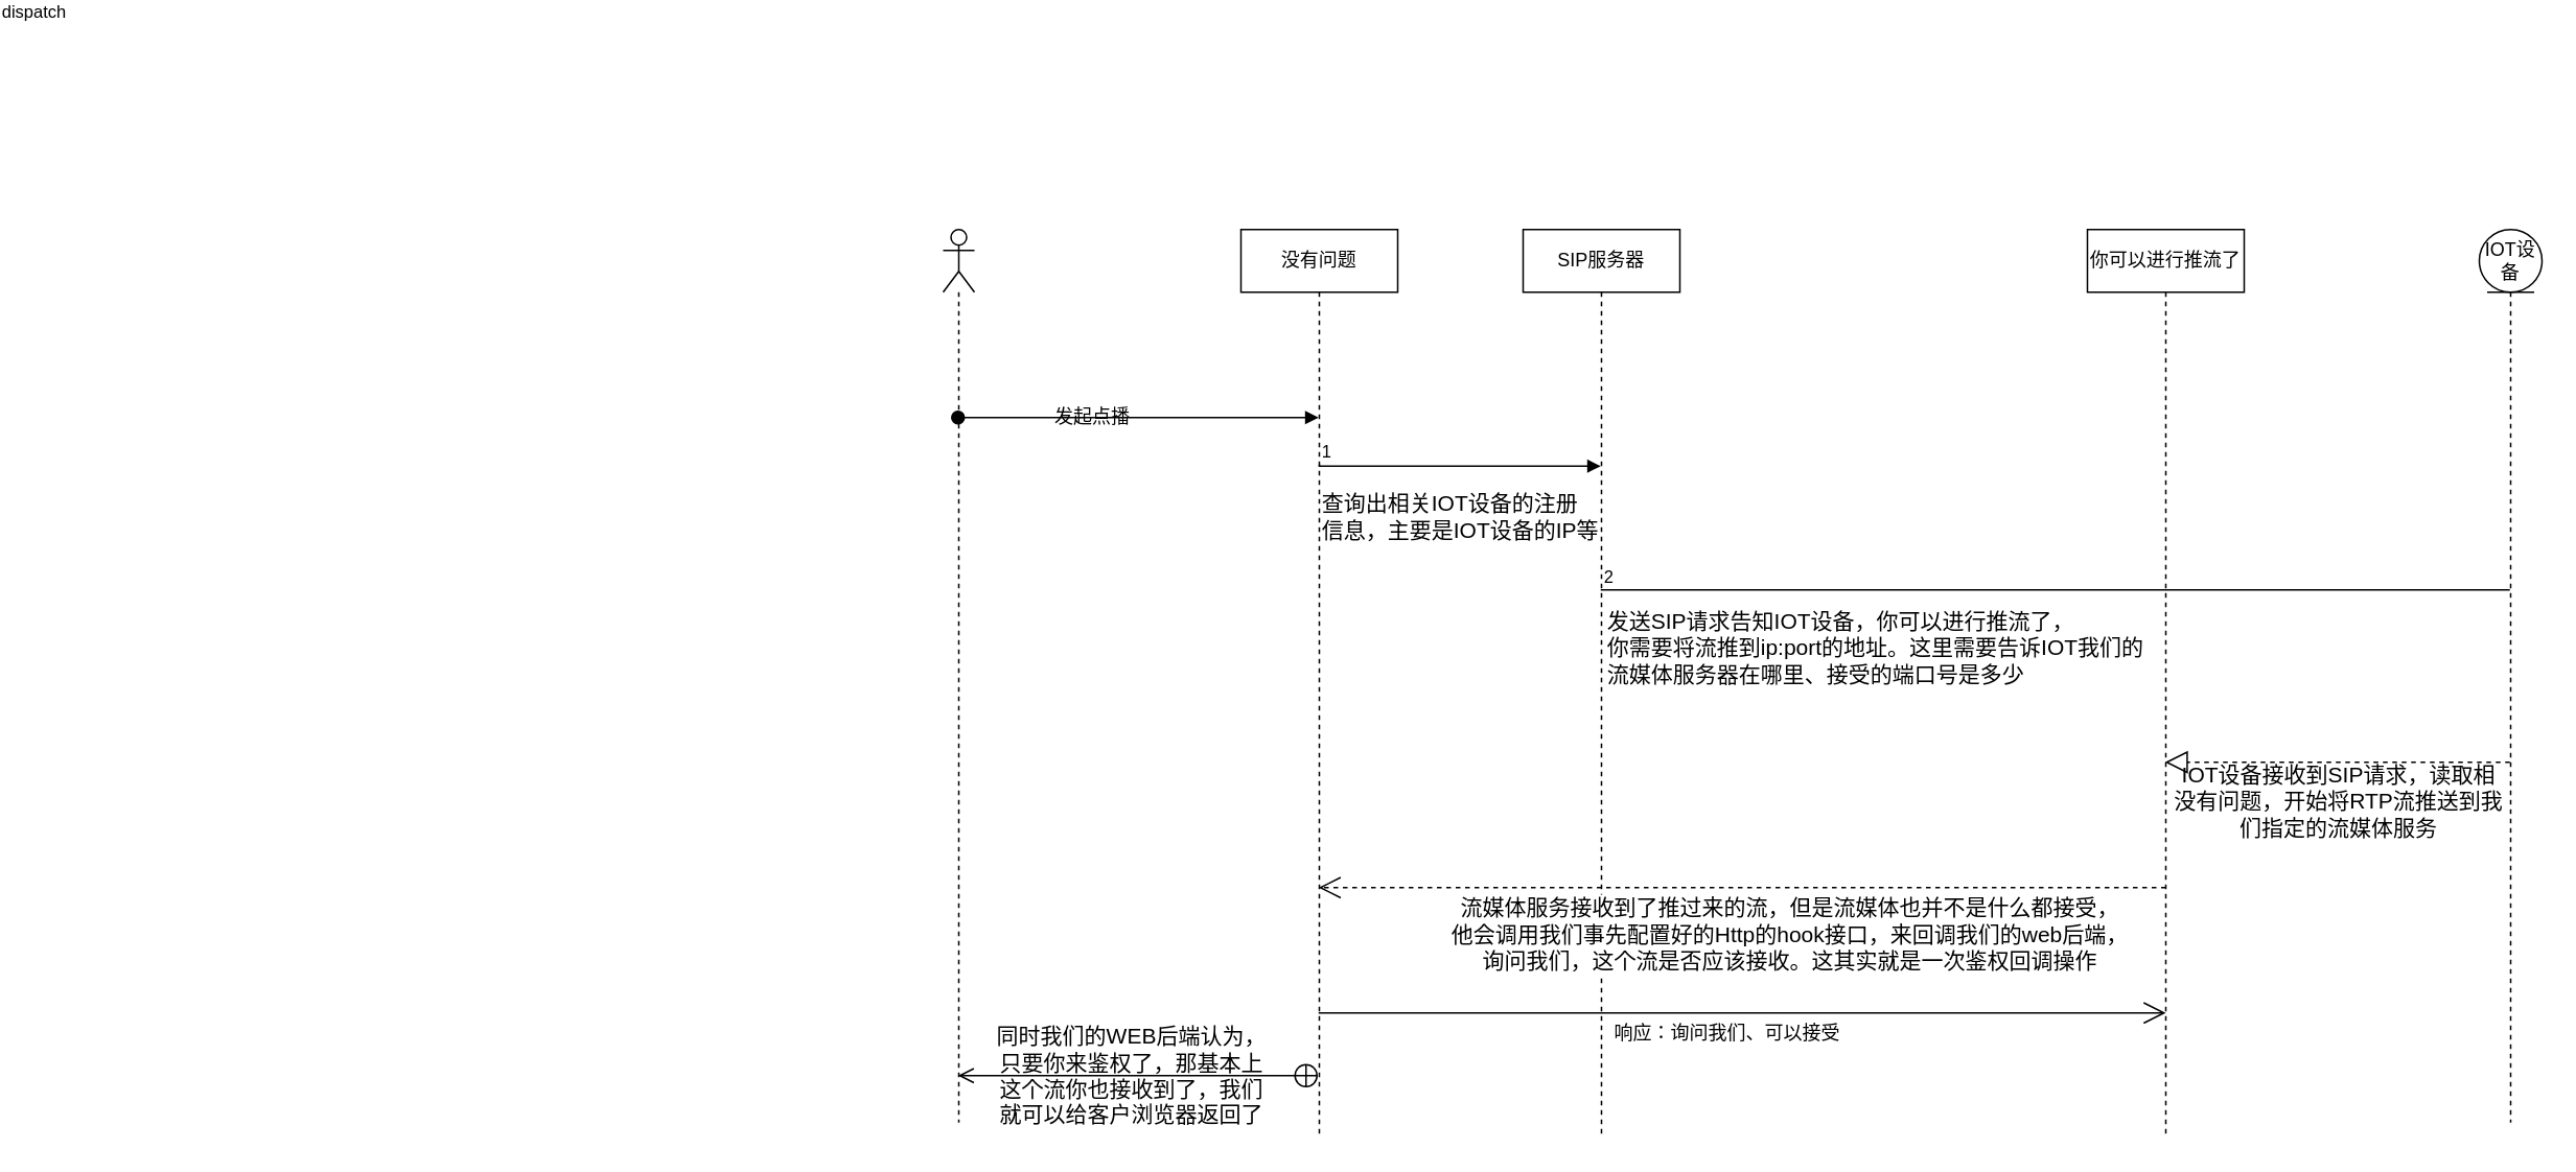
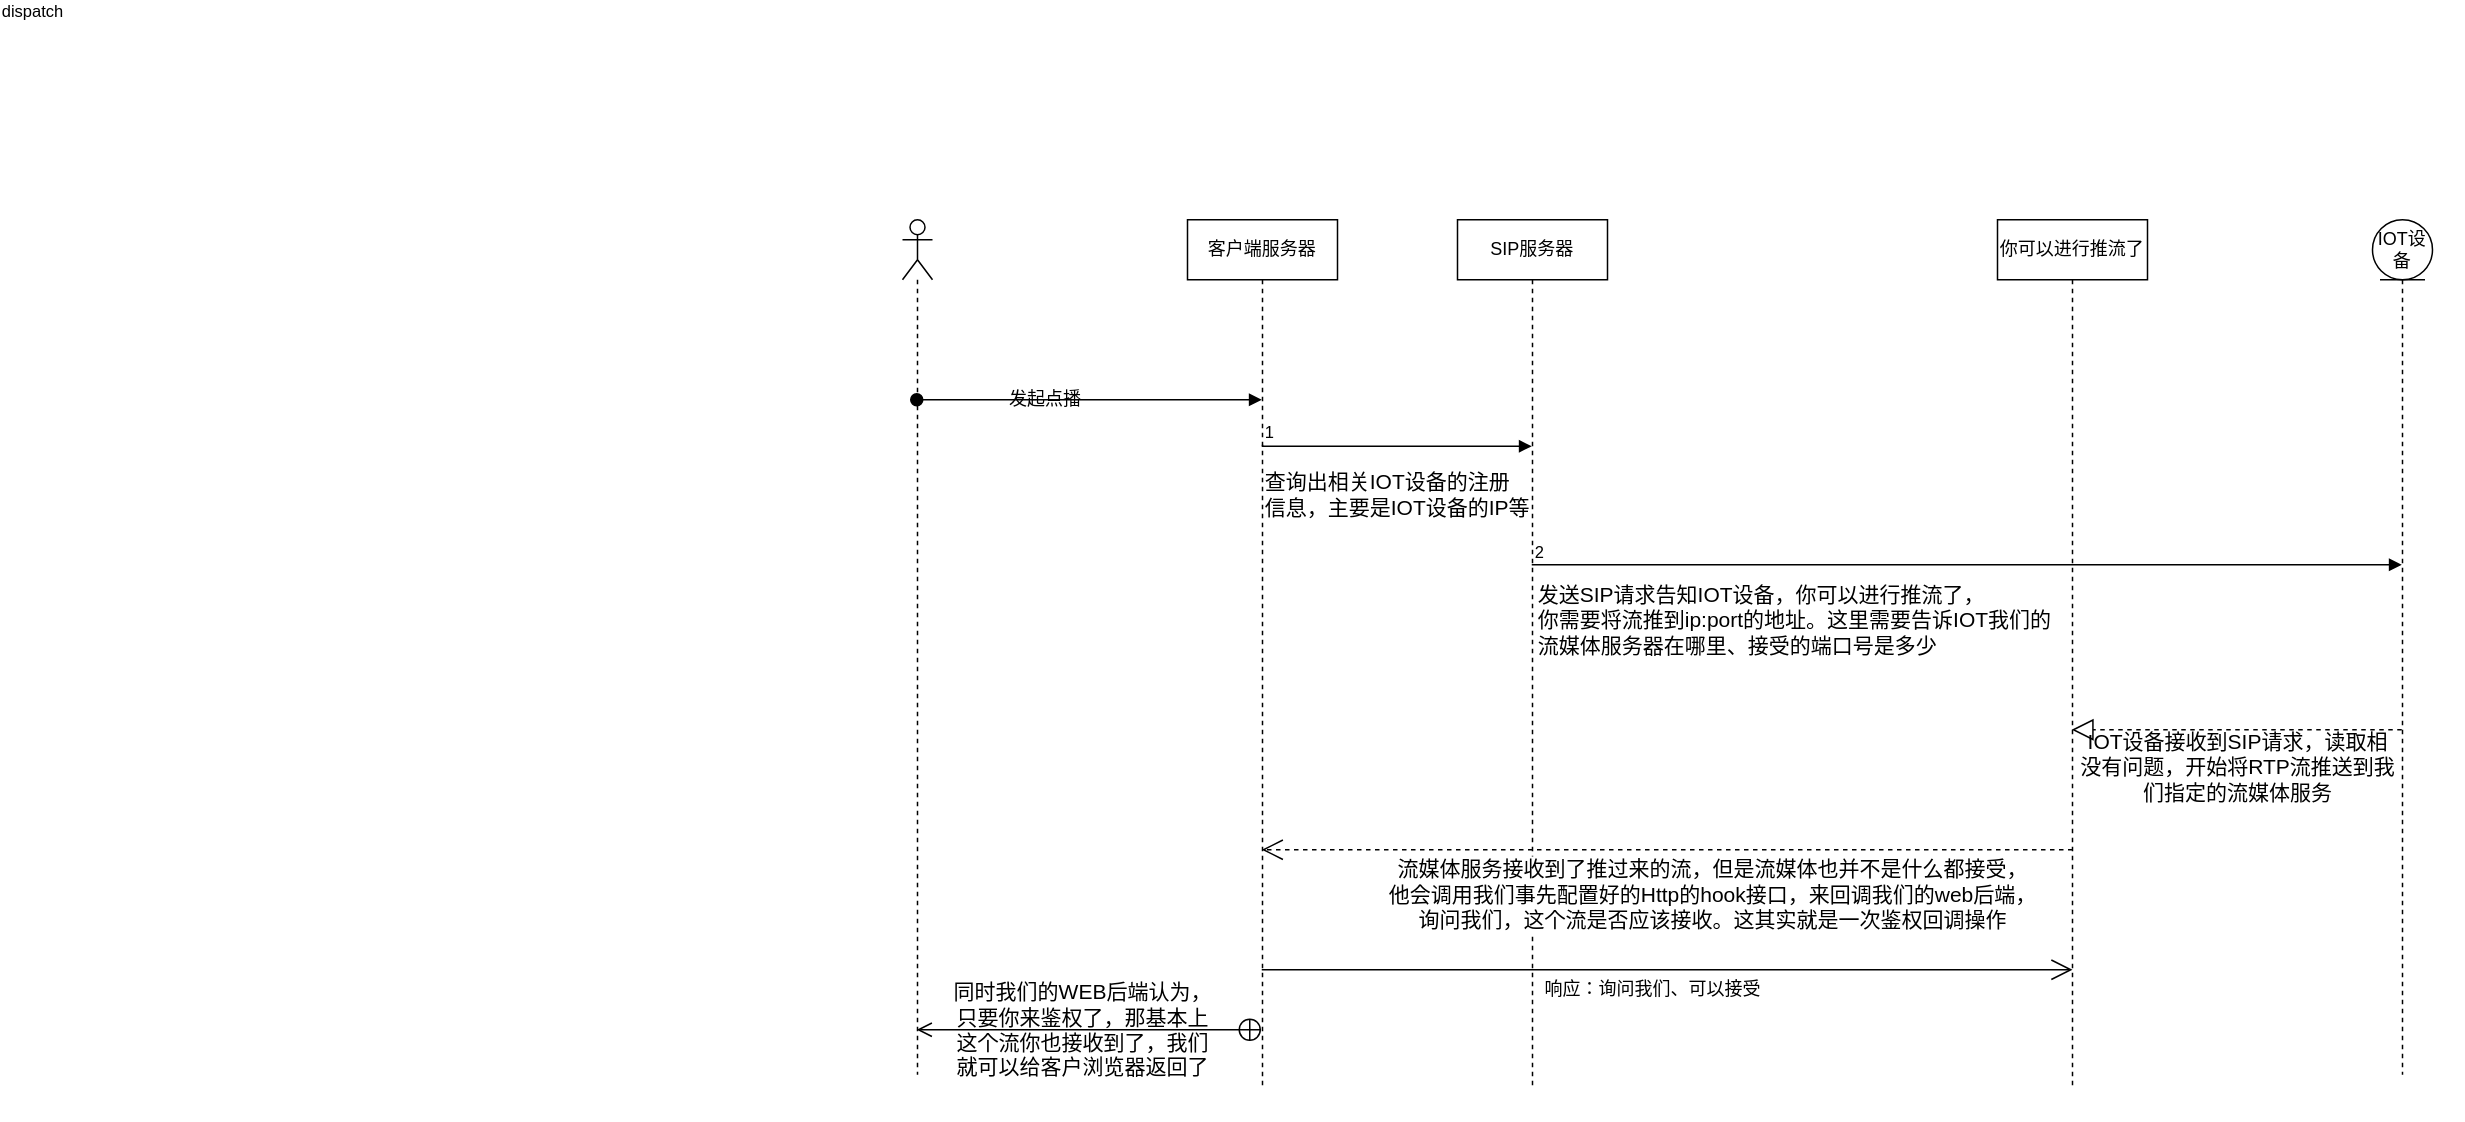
- <mxCell id="2" value="没有问题" style="shape=umlLifeline;perimeter=lifelinePerimeter;whiteSpace=wrap;html=1;container=1;dropTarget=0;collapsible=0;recursiveResize=0;outlineConnect=0;portConstraint=eastwest;newEdgeStyle={&quot;curved&quot;:0,&quot;rounded&quot;:0};" vertex="1" parent="1"><mxGeometry x="210" y="20" width="100" height="580" as="geometry" /></mxCell>
+ <mxCell id="2" value="客户端服务器" style="shape=umlLifeline;perimeter=lifelinePerimeter;whiteSpace=wrap;html=1;container=1;dropTarget=0;collapsible=0;recursiveResize=0;outlineConnect=0;portConstraint=eastwest;newEdgeStyle={&quot;curved&quot;:0,&quot;rounded&quot;:0};" vertex="1" parent="1"><mxGeometry x="210" y="20" width="100" height="580" as="geometry" /></mxCell>
- <mxCell id="11" value="&lt;font style=&quot;font-size: 14px;&quot;&gt;发送SIP请求告知IOT设备，你可以进行推流了，&lt;br&gt;你需要将流推到ip:port的地址。这里需要告诉IOT我们的&lt;br&gt;流媒体服务器在哪里、接受的端口号是多少&lt;br&gt;&lt;/font&gt;" style="endArrow=none;endFill=1;html=1;edgeStyle=orthogonalEdgeStyle;align=left;verticalAlign=top;rounded=0;" edge="1" parent="1" source="3" target="5"><mxGeometry x="-0.998" y="-5" relative="1" as="geometry"><mxPoint x="680" y="340" as="sourcePoint" /><mxPoint x="840" y="340" as="targetPoint" /><Array as="points"><mxPoint x="840" y="250" /><mxPoint x="840" y="250" /></Array><mxPoint x="1" as="offset" /></mxGeometry></mxCell>
+ <mxCell id="11" value="&lt;font style=&quot;font-size: 14px;&quot;&gt;发送SIP请求告知IOT设备，你可以进行推流了，&lt;br&gt;你需要将流推到ip:port的地址。这里需要告诉IOT我们的&lt;br&gt;流媒体服务器在哪里、接受的端口号是多少&lt;br&gt;&lt;/font&gt;" style="endArrow=block;endFill=1;html=1;edgeStyle=orthogonalEdgeStyle;align=left;verticalAlign=top;rounded=0;" edge="1" parent="1" source="3" target="5"><mxGeometry x="-0.998" y="-5" relative="1" as="geometry"><mxPoint x="680" y="340" as="sourcePoint" /><mxPoint x="840" y="340" as="targetPoint" /><Array as="points"><mxPoint x="840" y="250" /><mxPoint x="840" y="250" /></Array><mxPoint x="1" as="offset" /></mxGeometry></mxCell>
